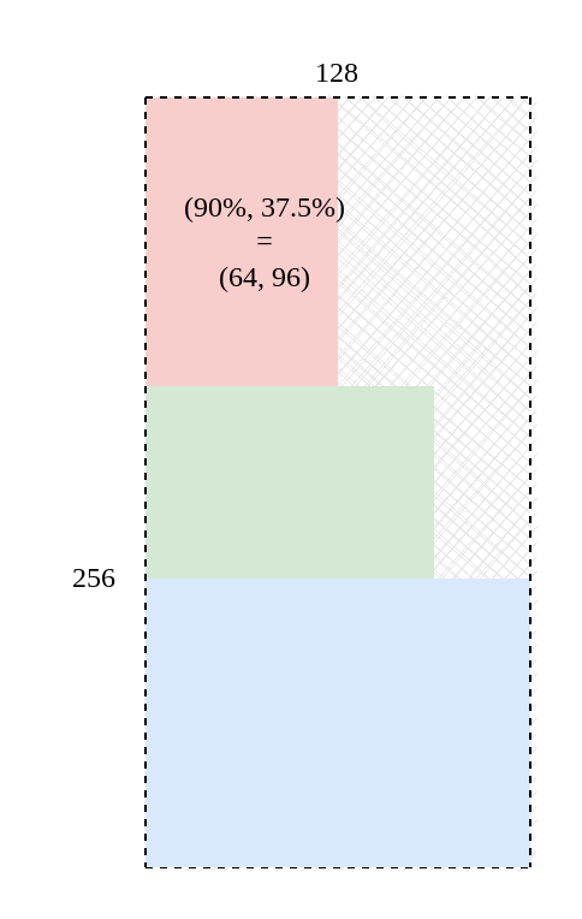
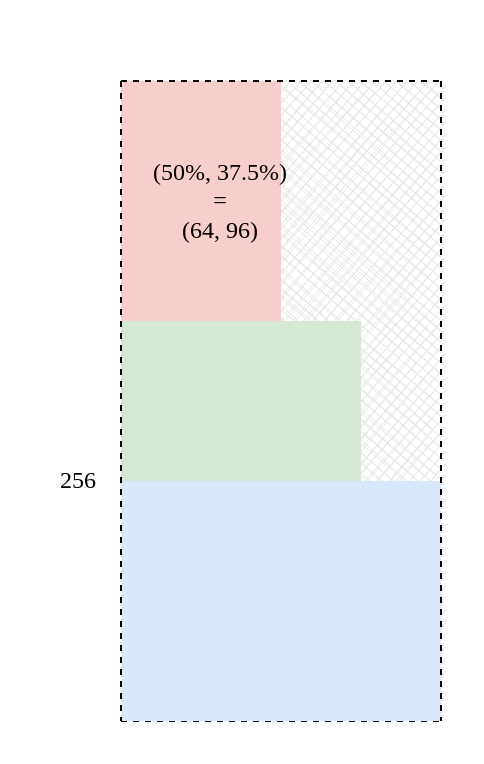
- <mxCell id="5" value="128" style="rounded=0;whiteSpace=wrap;html=1;fillColor=none;fontFamily=Lucida Console;strokeColor=none;align=center;" parent="1" vertex="1"><mxGeometry x="80" y="20" width="120" height="20" as="geometry" /></mxCell>
- <mxCell id="7" value="(90%, 37.5%)&lt;br&gt;=&lt;br&gt;(64, 96)" style="rounded=0;whiteSpace=wrap;html=1;fillColor=none;fontFamily=Lucida Console;strokeColor=none;align=center;" parent="1" vertex="1"><mxGeometry x="50" y="90" width="120" height="20" as="geometry" /></mxCell>
+ <mxCell id="7" value="(50%, 37.5%)&lt;br&gt;=&lt;br&gt;(64, 96)" style="rounded=0;whiteSpace=wrap;html=1;fillColor=none;fontFamily=Lucida Console;strokeColor=none;align=center;" parent="1" vertex="1"><mxGeometry x="50" y="90" width="120" height="20" as="geometry" /></mxCell>
